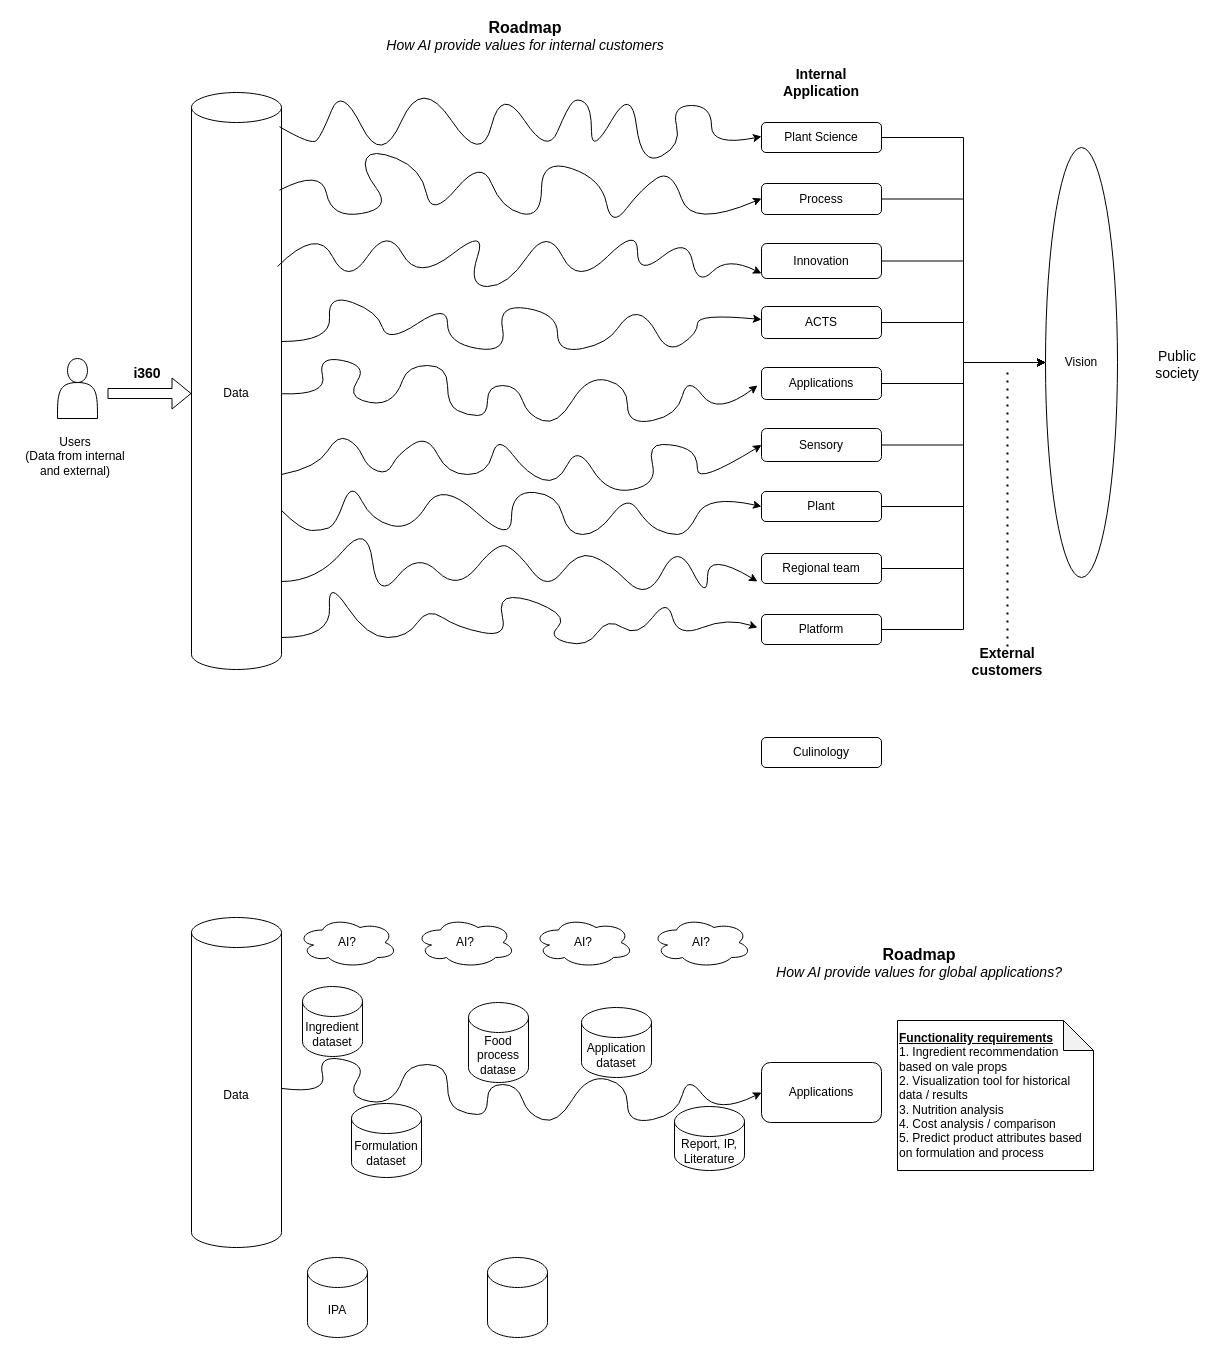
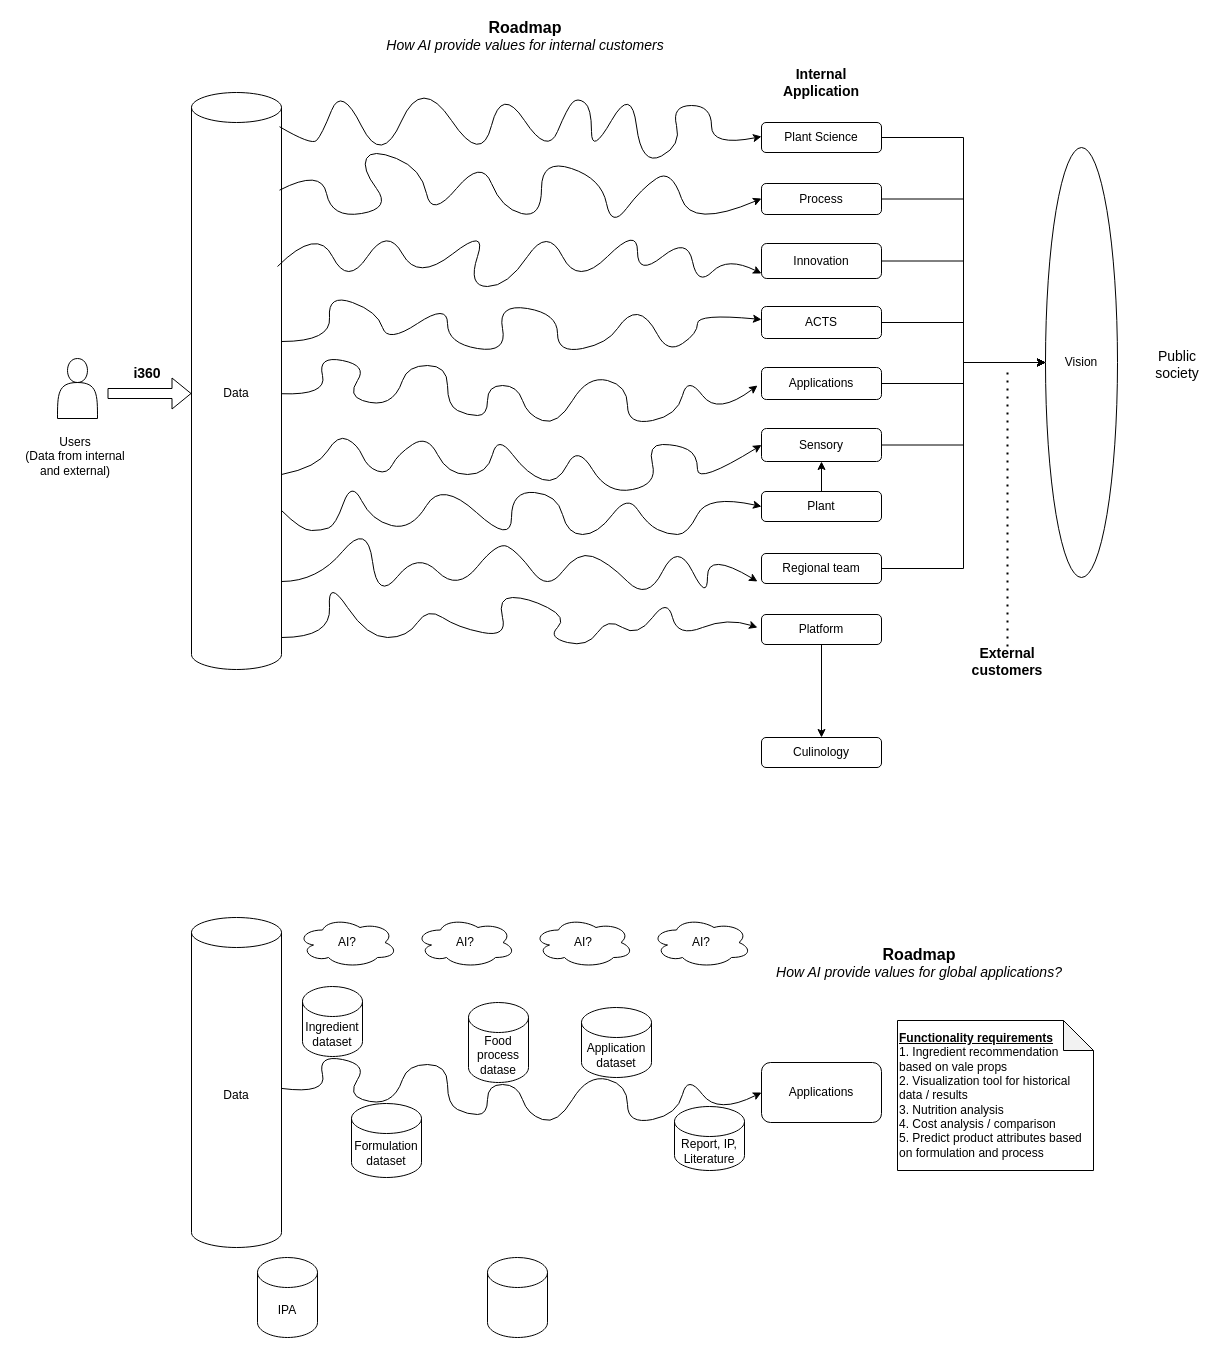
- <mxCell id="20" style="edgeStyle=orthogonalEdgeStyle;rounded=0;orthogonalLoop=1;jettySize=auto;html=1;entryX=0;entryY=0.5;entryDx=0;entryDy=0;" edge="1" parent="1" source="21" target="6"><mxGeometry relative="1" as="geometry" /></mxCell>
+ <mxCell id="20" style="edgeStyle=orthogonalEdgeStyle;rounded=0;orthogonalLoop=1;jettySize=auto;html=1;" edge="1" parent="1" source="21" target="15"><mxGeometry relative="1" as="geometry" /></mxCell>
- <mxCell id="32" style="edgeStyle=orthogonalEdgeStyle;rounded=0;orthogonalLoop=1;jettySize=auto;html=1;entryX=0;entryY=0.5;entryDx=0;entryDy=0;" edge="1" parent="1" source="33" target="6"><mxGeometry relative="1" as="geometry" /></mxCell>
+ <mxCell id="32" style="edgeStyle=orthogonalEdgeStyle;rounded=0;orthogonalLoop=1;jettySize=auto;html=1;" edge="1" parent="1" source="33" target="39"><mxGeometry relative="1" as="geometry" /></mxCell>
- <mxCell id="55" value="IPA" style="shape=cylinder3;whiteSpace=wrap;html=1;boundedLbl=1;backgroundOutline=1;size=15;" vertex="1" parent="1"><mxGeometry x="307" y="1257" width="60" height="80" as="geometry" /></mxCell>
+ <mxCell id="55" value="IPA" style="shape=cylinder3;whiteSpace=wrap;html=1;boundedLbl=1;backgroundOutline=1;size=15;" vertex="1" parent="1"><mxGeometry x="257" y="1257" width="60" height="80" as="geometry" /></mxCell>
